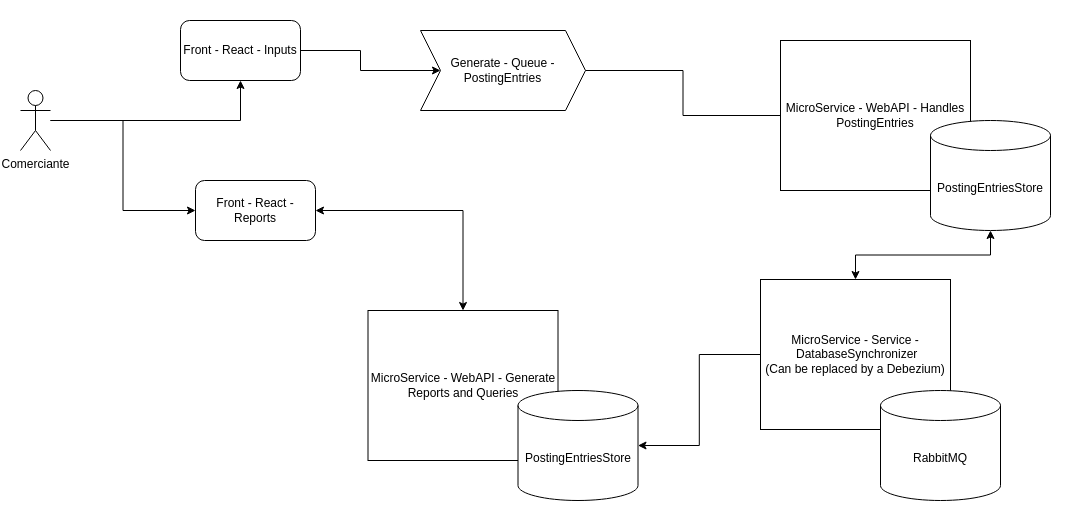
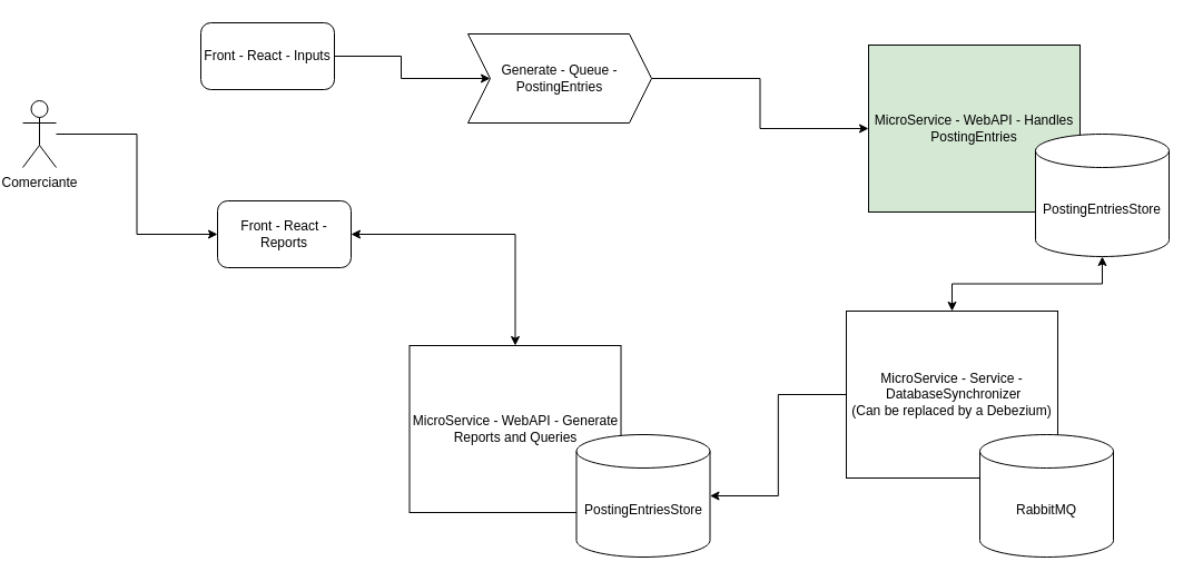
- <mxCell id="11" style="edgeStyle=orthogonalEdgeStyle;rounded=0;orthogonalLoop=1;jettySize=auto;html=1;endArrow=none;" edge="1" parent="1" source="12" target="9"><mxGeometry relative="1" as="geometry" /></mxCell>
+ <mxCell id="11" style="edgeStyle=orthogonalEdgeStyle;rounded=0;orthogonalLoop=1;jettySize=auto;html=1;" edge="1" parent="1" source="12" target="9"><mxGeometry relative="1" as="geometry" /></mxCell>
- <mxCell id="9" value="MicroService - WebAPI -&amp;nbsp;Handles PostingEntries" style="rounded=0;whiteSpace=wrap;html=1;" vertex="1" parent="1"><mxGeometry x="780" y="40" width="190" height="150" as="geometry" /></mxCell>
+ <mxCell id="9" value="MicroService - WebAPI -&amp;nbsp;Handles PostingEntries" style="rounded=0;whiteSpace=wrap;html=1;fillColor=#d5e8d4;" vertex="1" parent="1"><mxGeometry x="780" y="40" width="190" height="150" as="geometry" /></mxCell>
- <mxCell id="2" style="edgeStyle=orthogonalEdgeStyle;rounded=0;orthogonalLoop=1;jettySize=auto;html=1;" edge="1" parent="1" source="4" target="6"><mxGeometry relative="1" as="geometry" /></mxCell>
